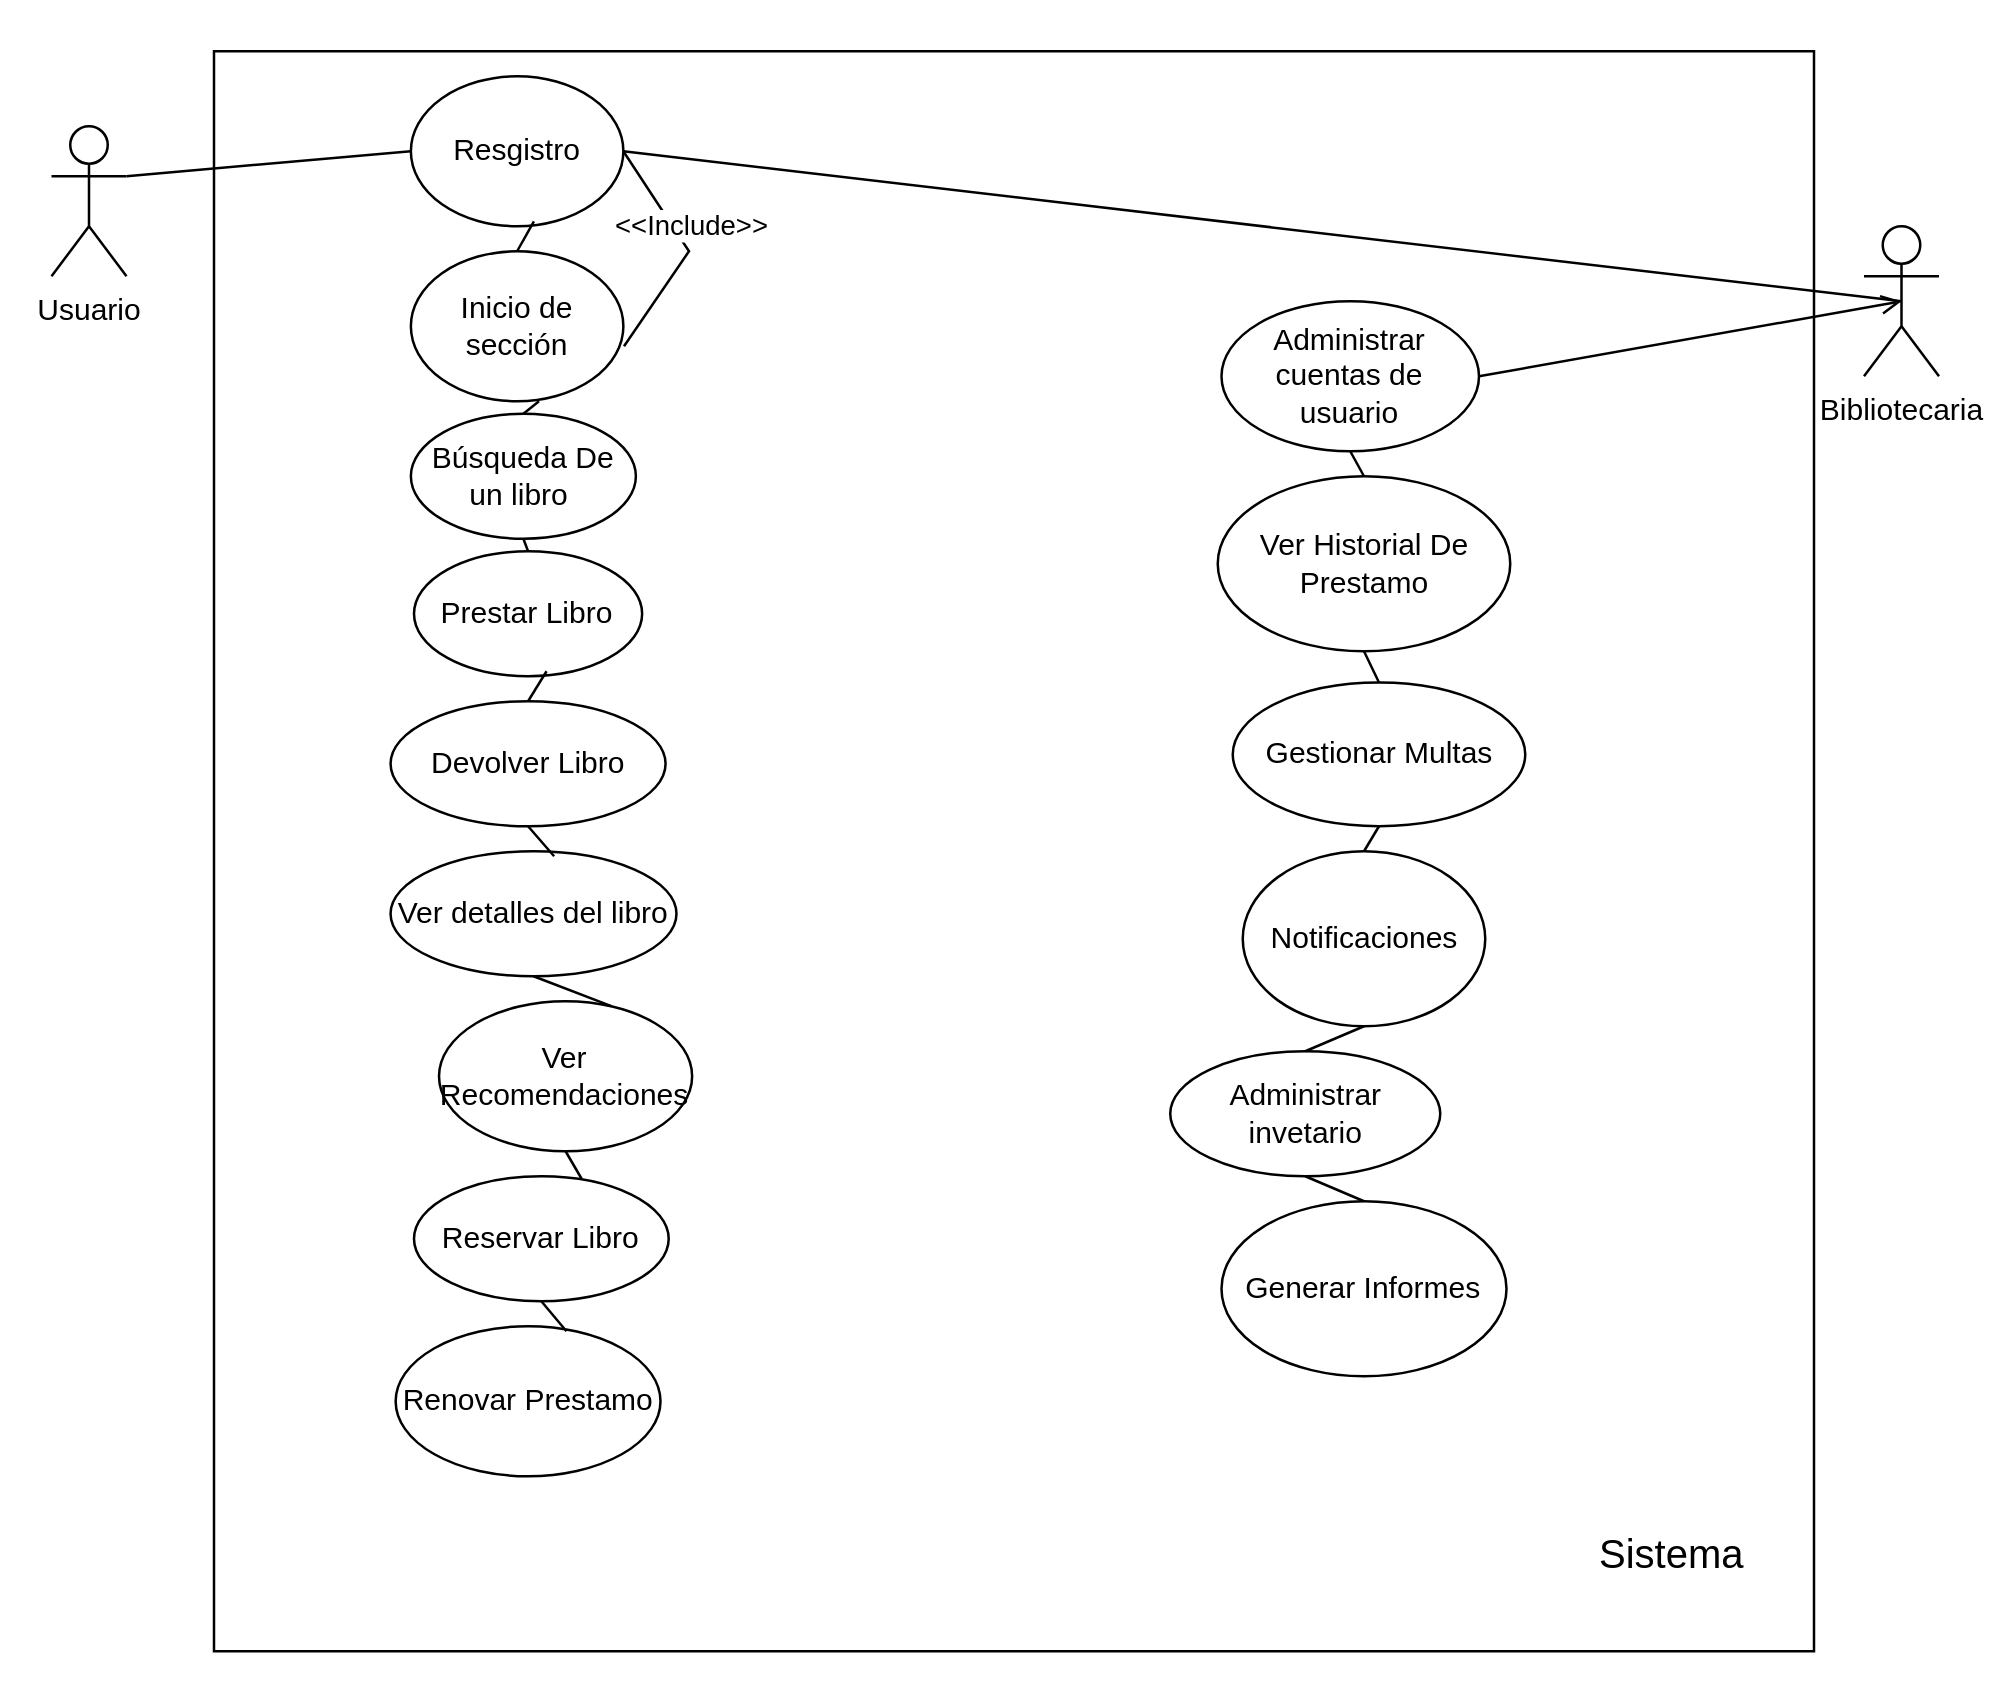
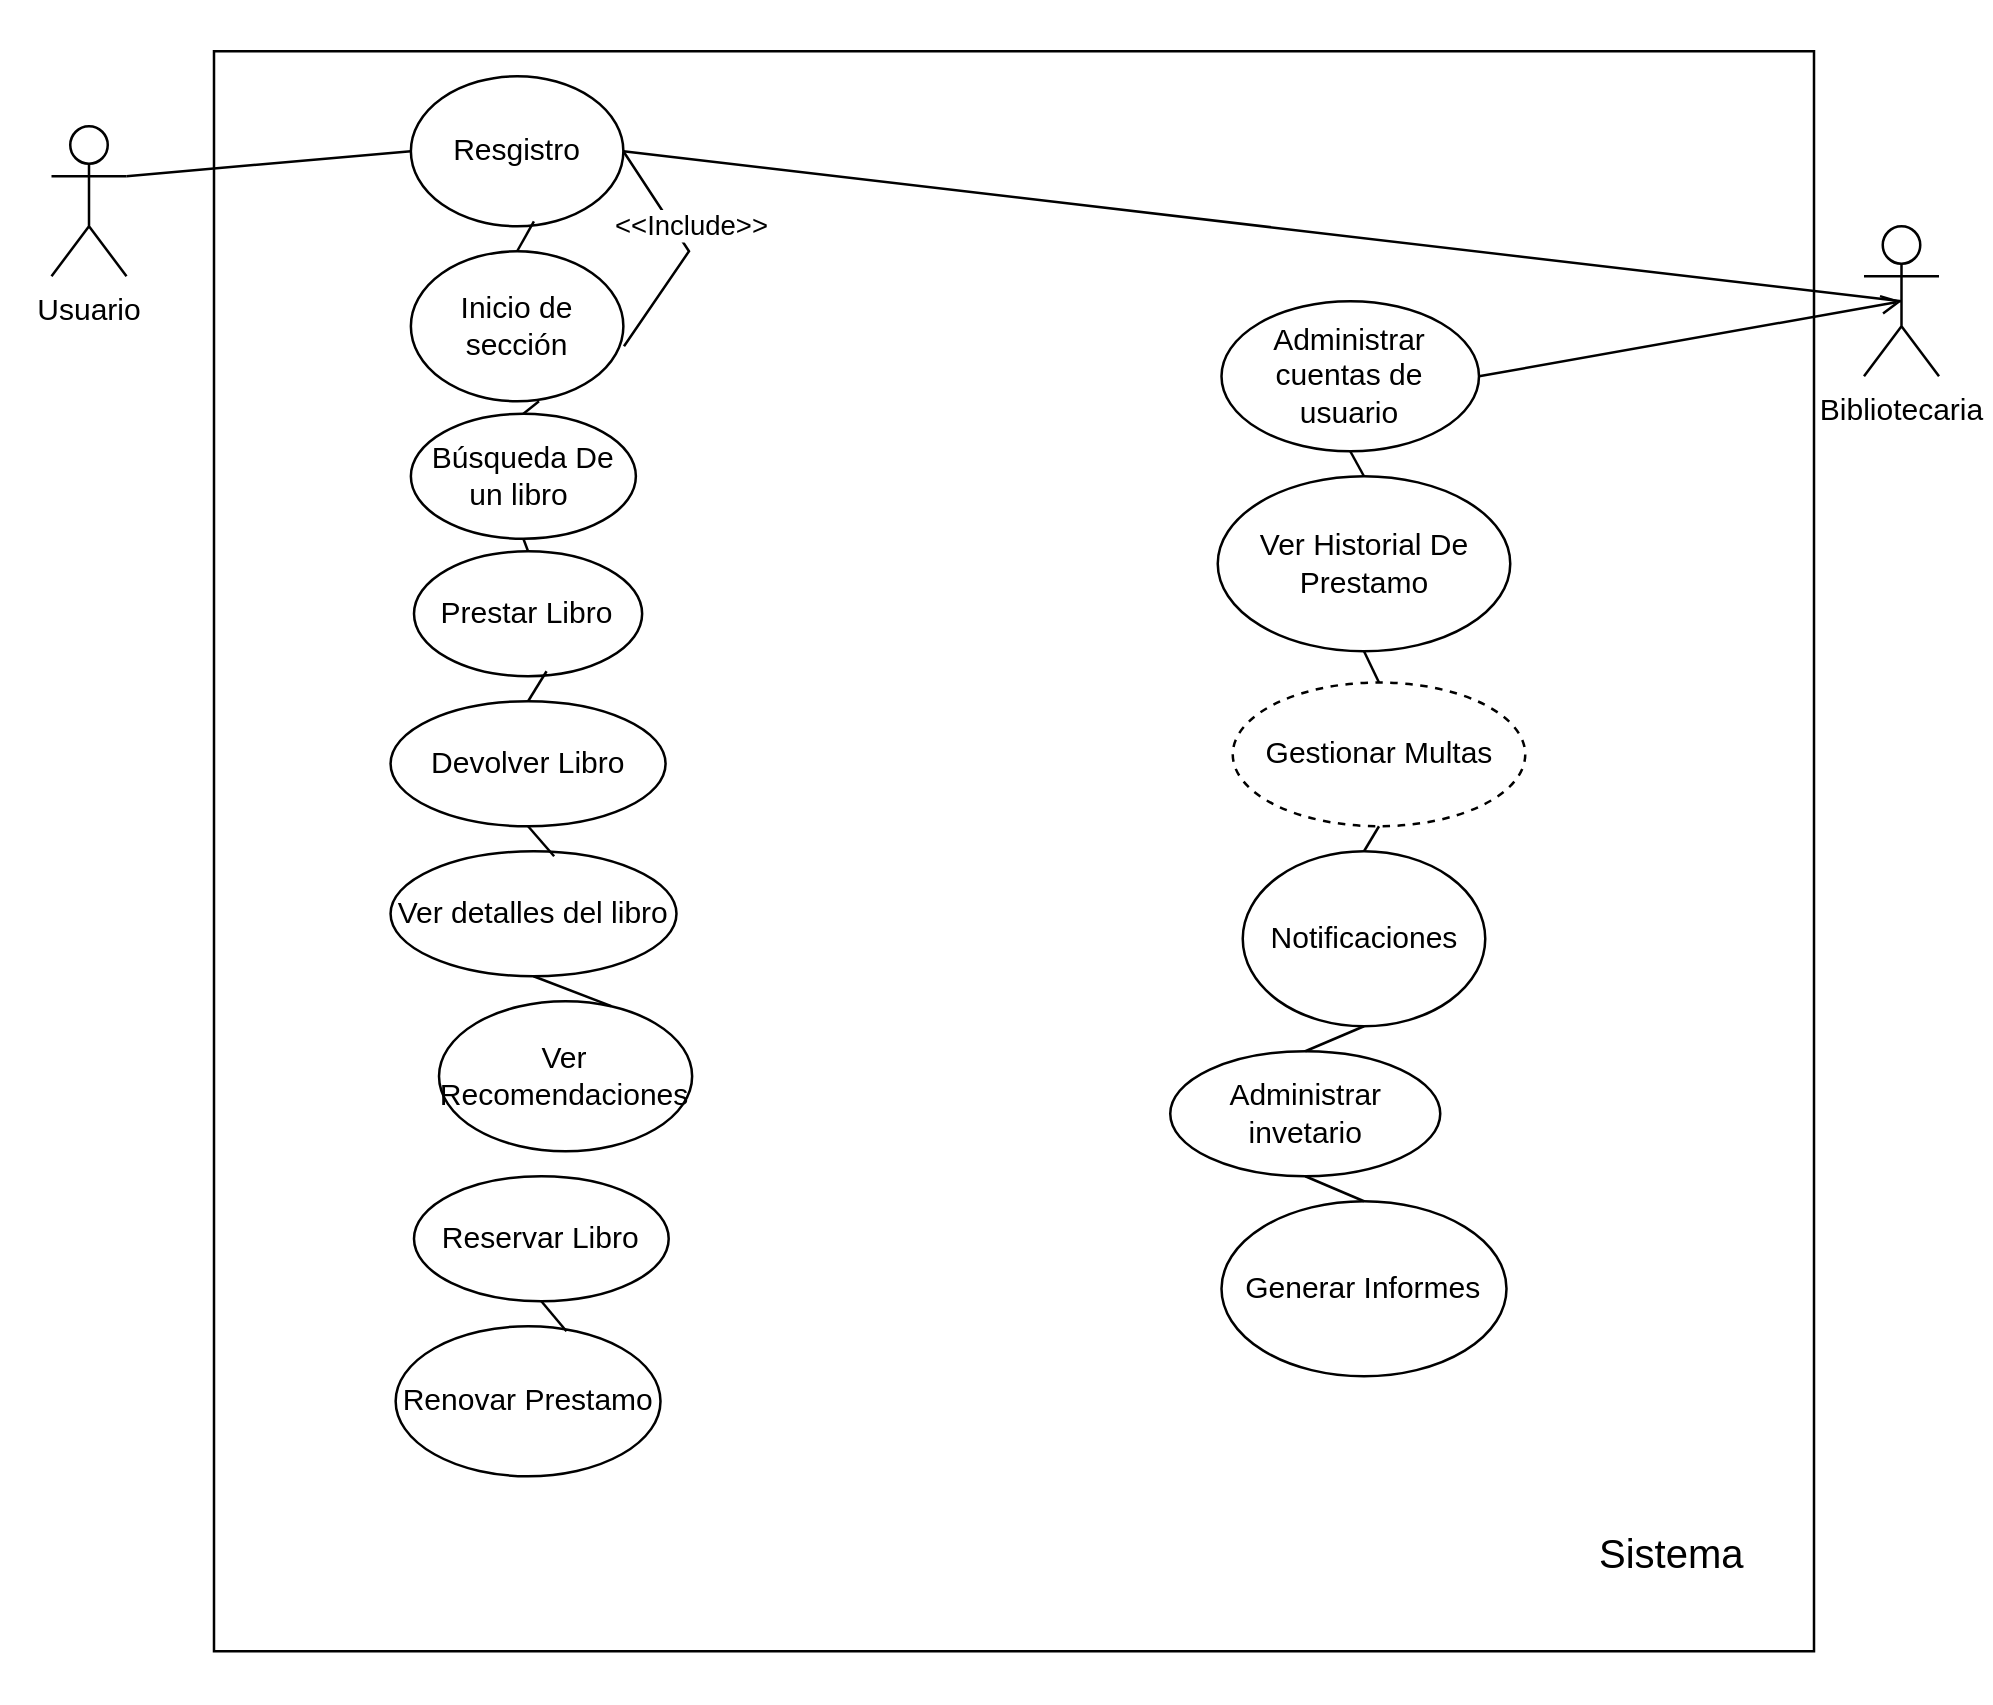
- <mxCell id="6" value="Gestionar Multas" style="ellipse;whiteSpace=wrap;html=1;" vertex="1" parent="1"><mxGeometry x="492.5" y="272.5" width="117" height="57.5" as="geometry" /></mxCell>
+ <mxCell id="6" value="Gestionar Multas" style="ellipse;whiteSpace=wrap;html=1;dashed=1;" vertex="1" parent="1"><mxGeometry x="492.5" y="272.5" width="117" height="57.5" as="geometry" /></mxCell>
- <mxCell id="36" value="" style="endArrow=none;html=1;rounded=0;entryX=0.5;entryY=1;entryDx=0;entryDy=0;exitX=0.658;exitY=0.02;exitDx=0;exitDy=0;exitPerimeter=0;" edge="1" parent="1" source="10" target="15"><mxGeometry width="50" height="50" relative="1" as="geometry"><mxPoint x="285" y="490" as="sourcePoint" /><mxPoint x="335" y="440" as="targetPoint" /></mxGeometry></mxCell>
